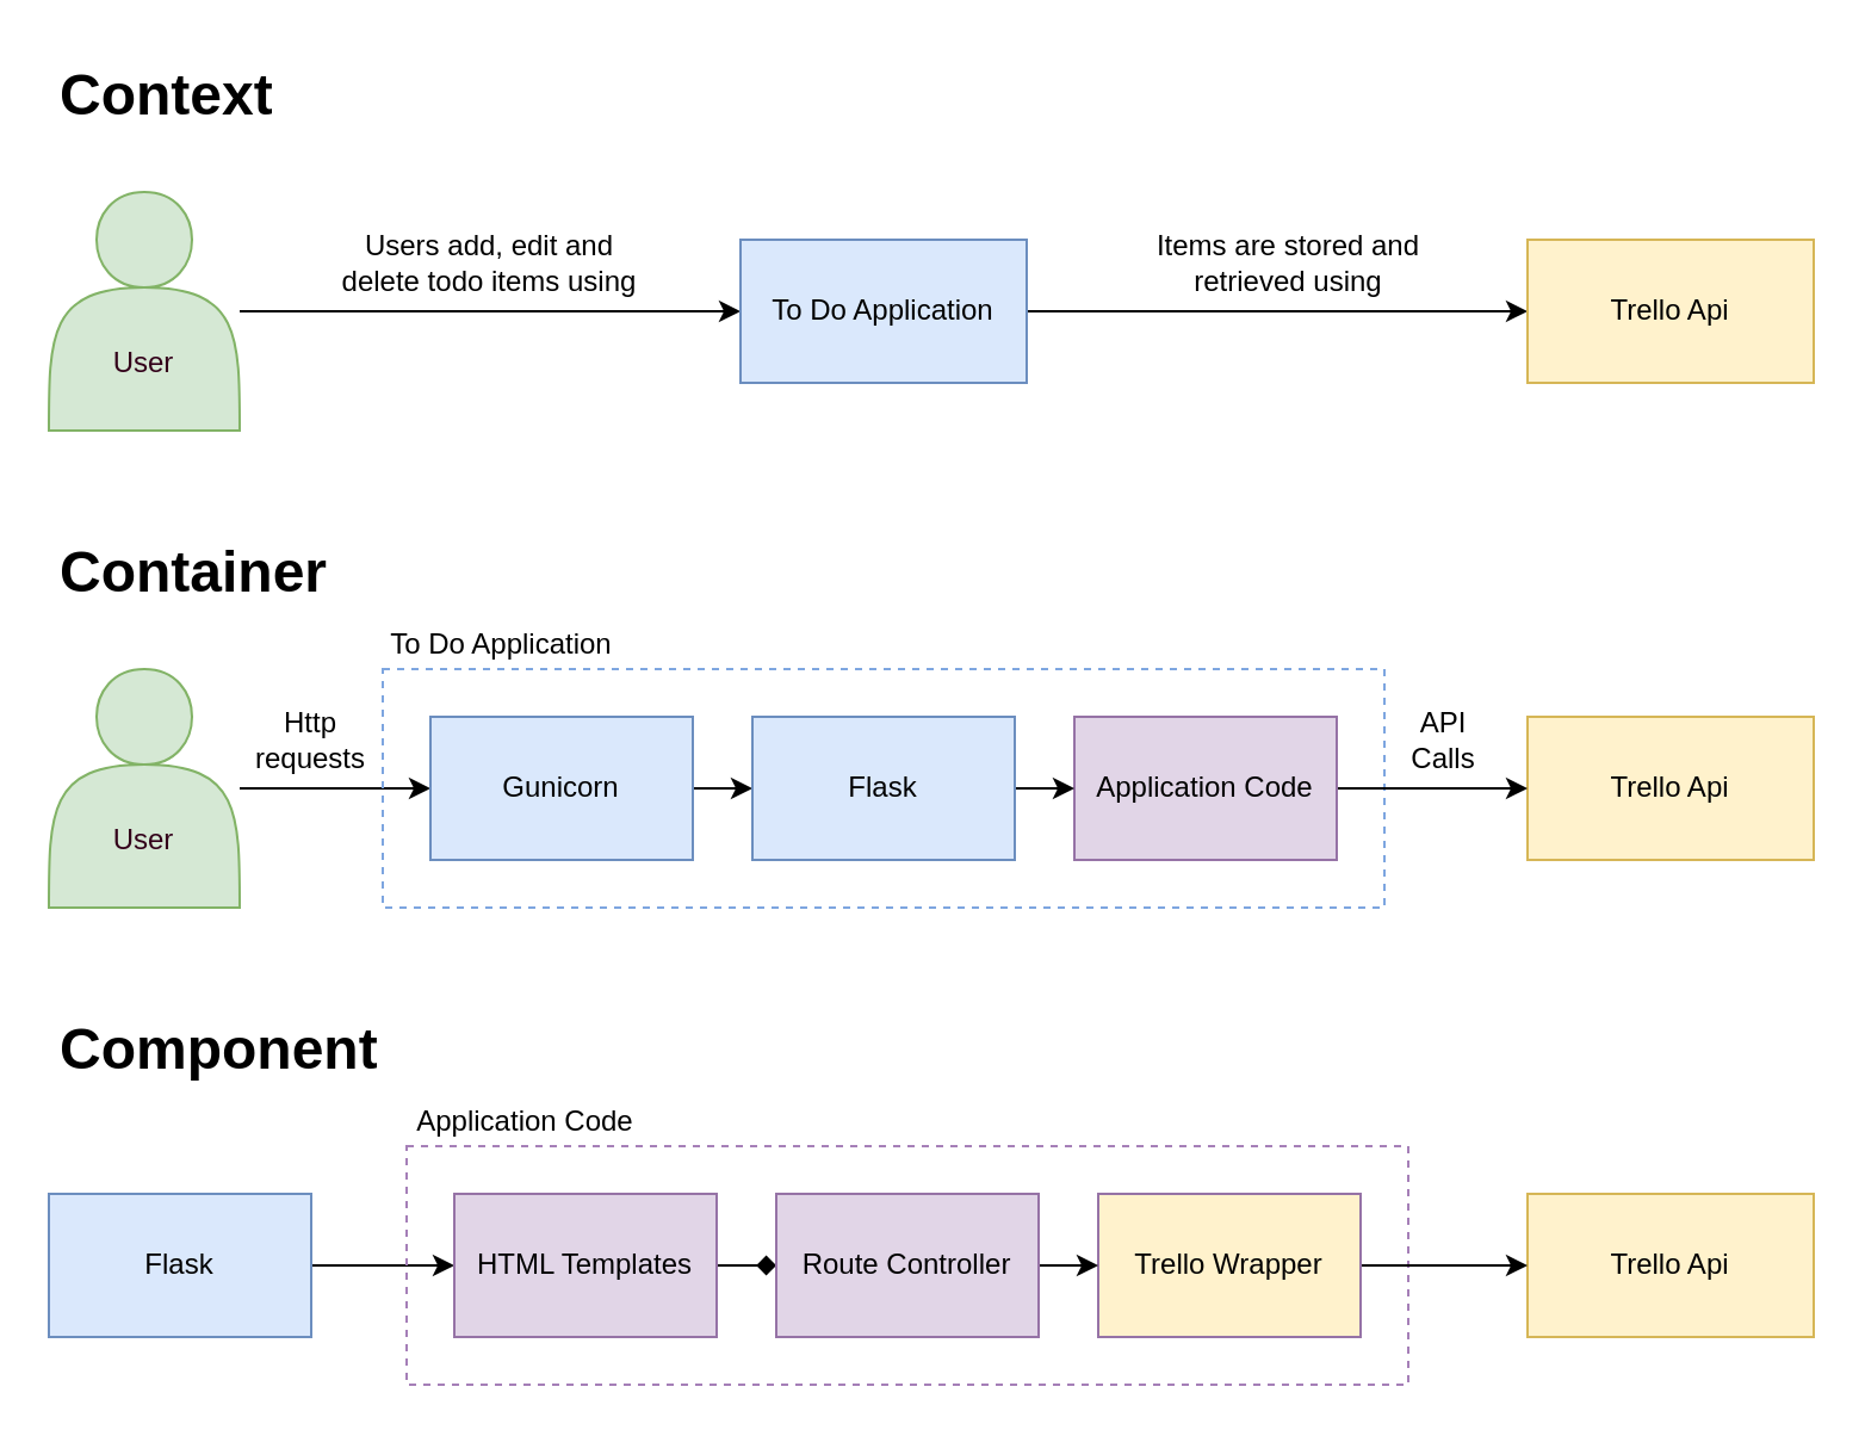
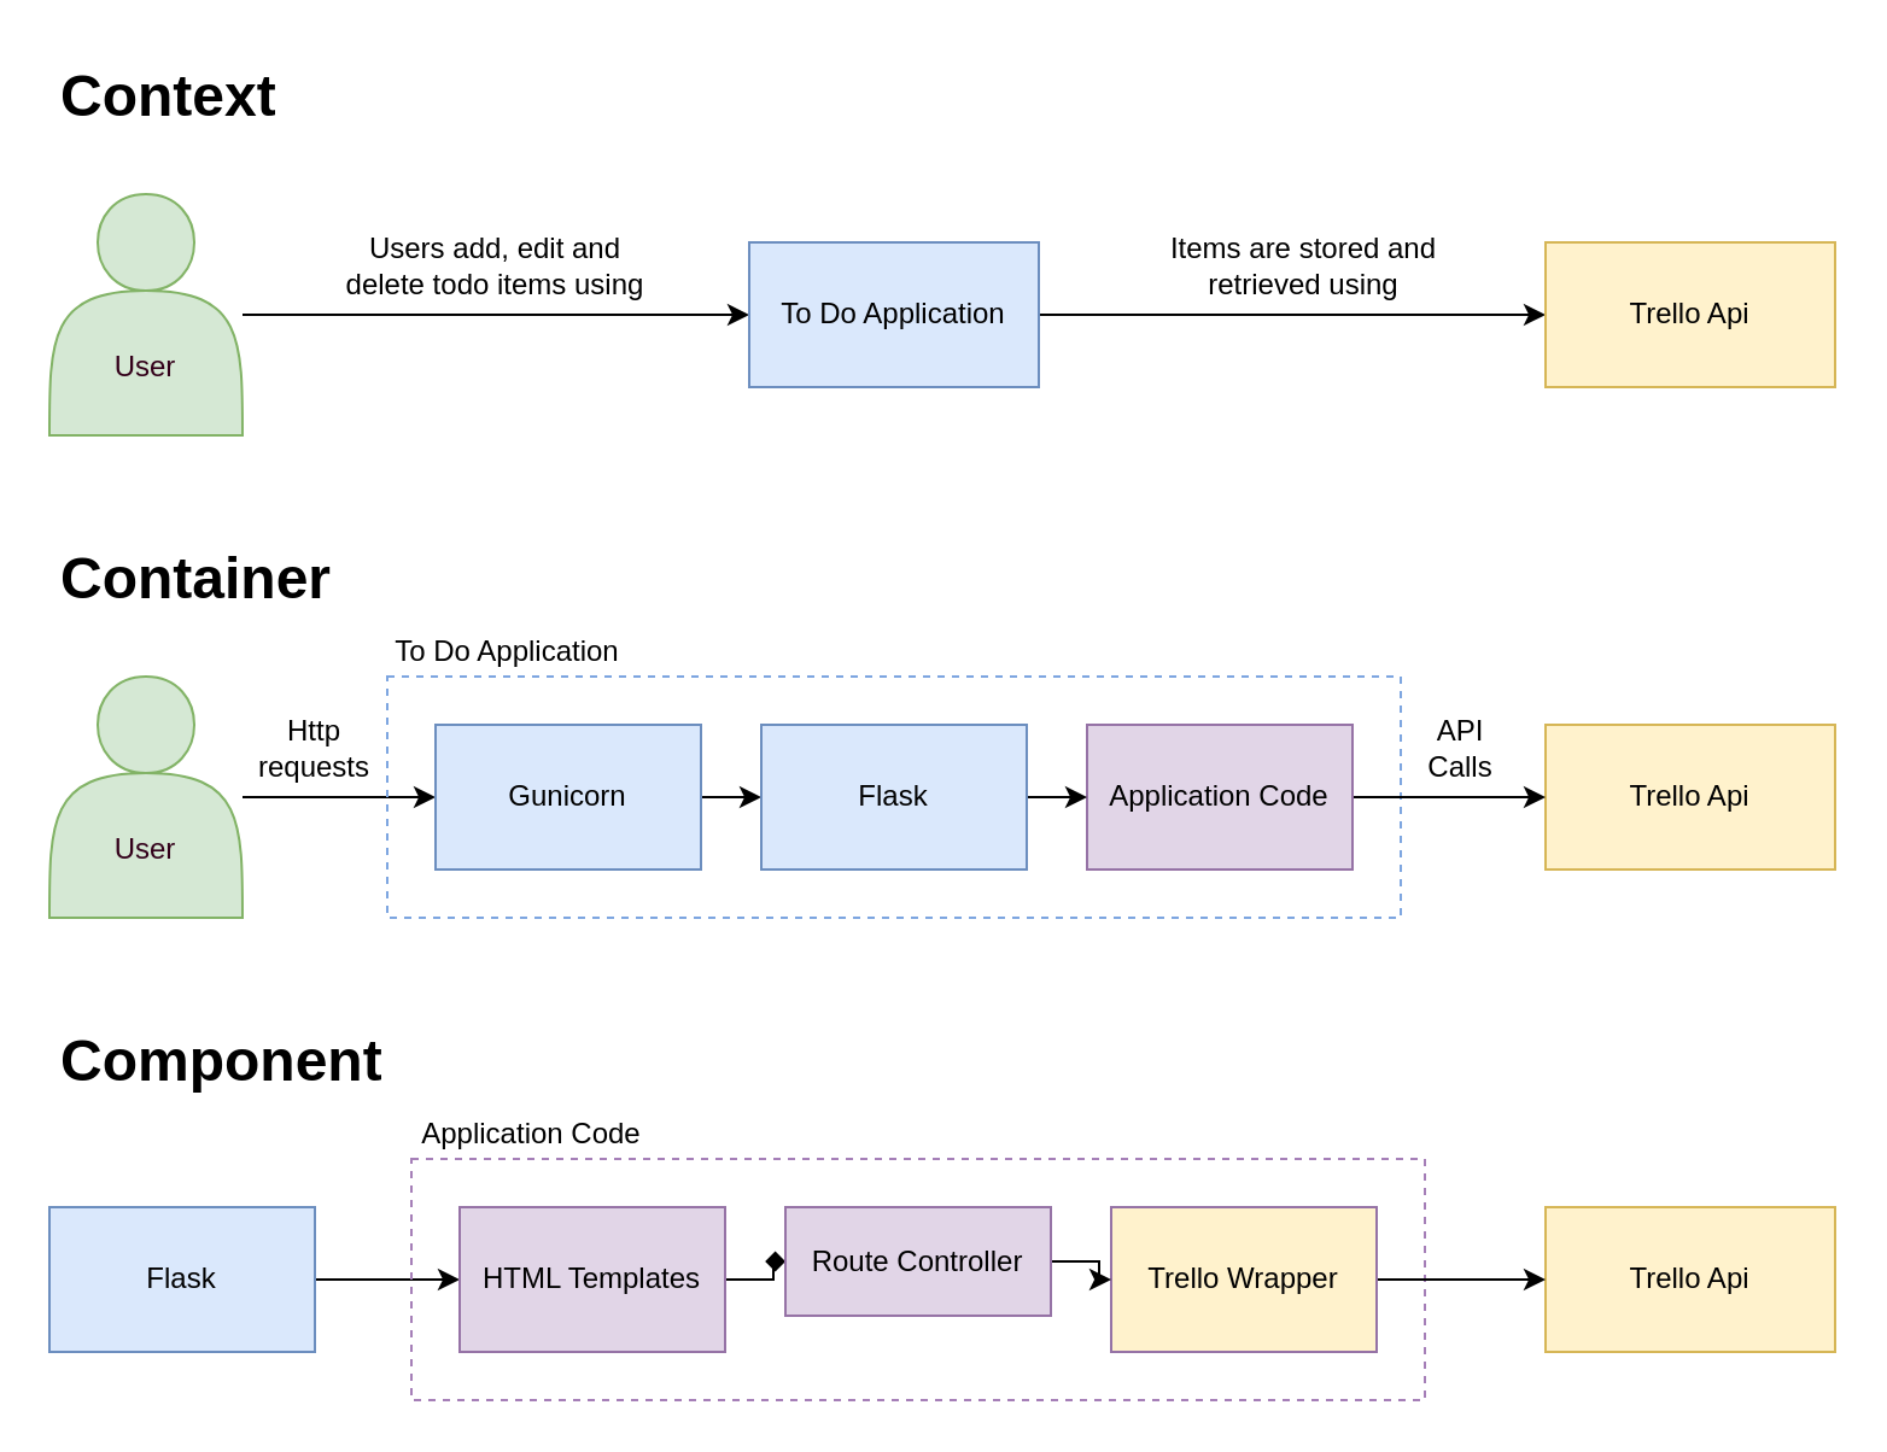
- <mxCell id="36" value="Route Controller" style="rounded=0;whiteSpace=wrap;html=1;strokeColor=#9673a6;fillColor=#e1d5e7;fontColor=#000000;" parent="1" vertex="1"><mxGeometry x="325" y="500" width="110" height="60" as="geometry" /></mxCell>
+ <mxCell id="36" value="Route Controller" style="rounded=0;whiteSpace=wrap;html=1;strokeColor=#9673a6;fillColor=#e1d5e7;fontColor=#000000;" parent="1" vertex="1"><mxGeometry x="325" y="500" width="110" height="45" as="geometry" /></mxCell>
